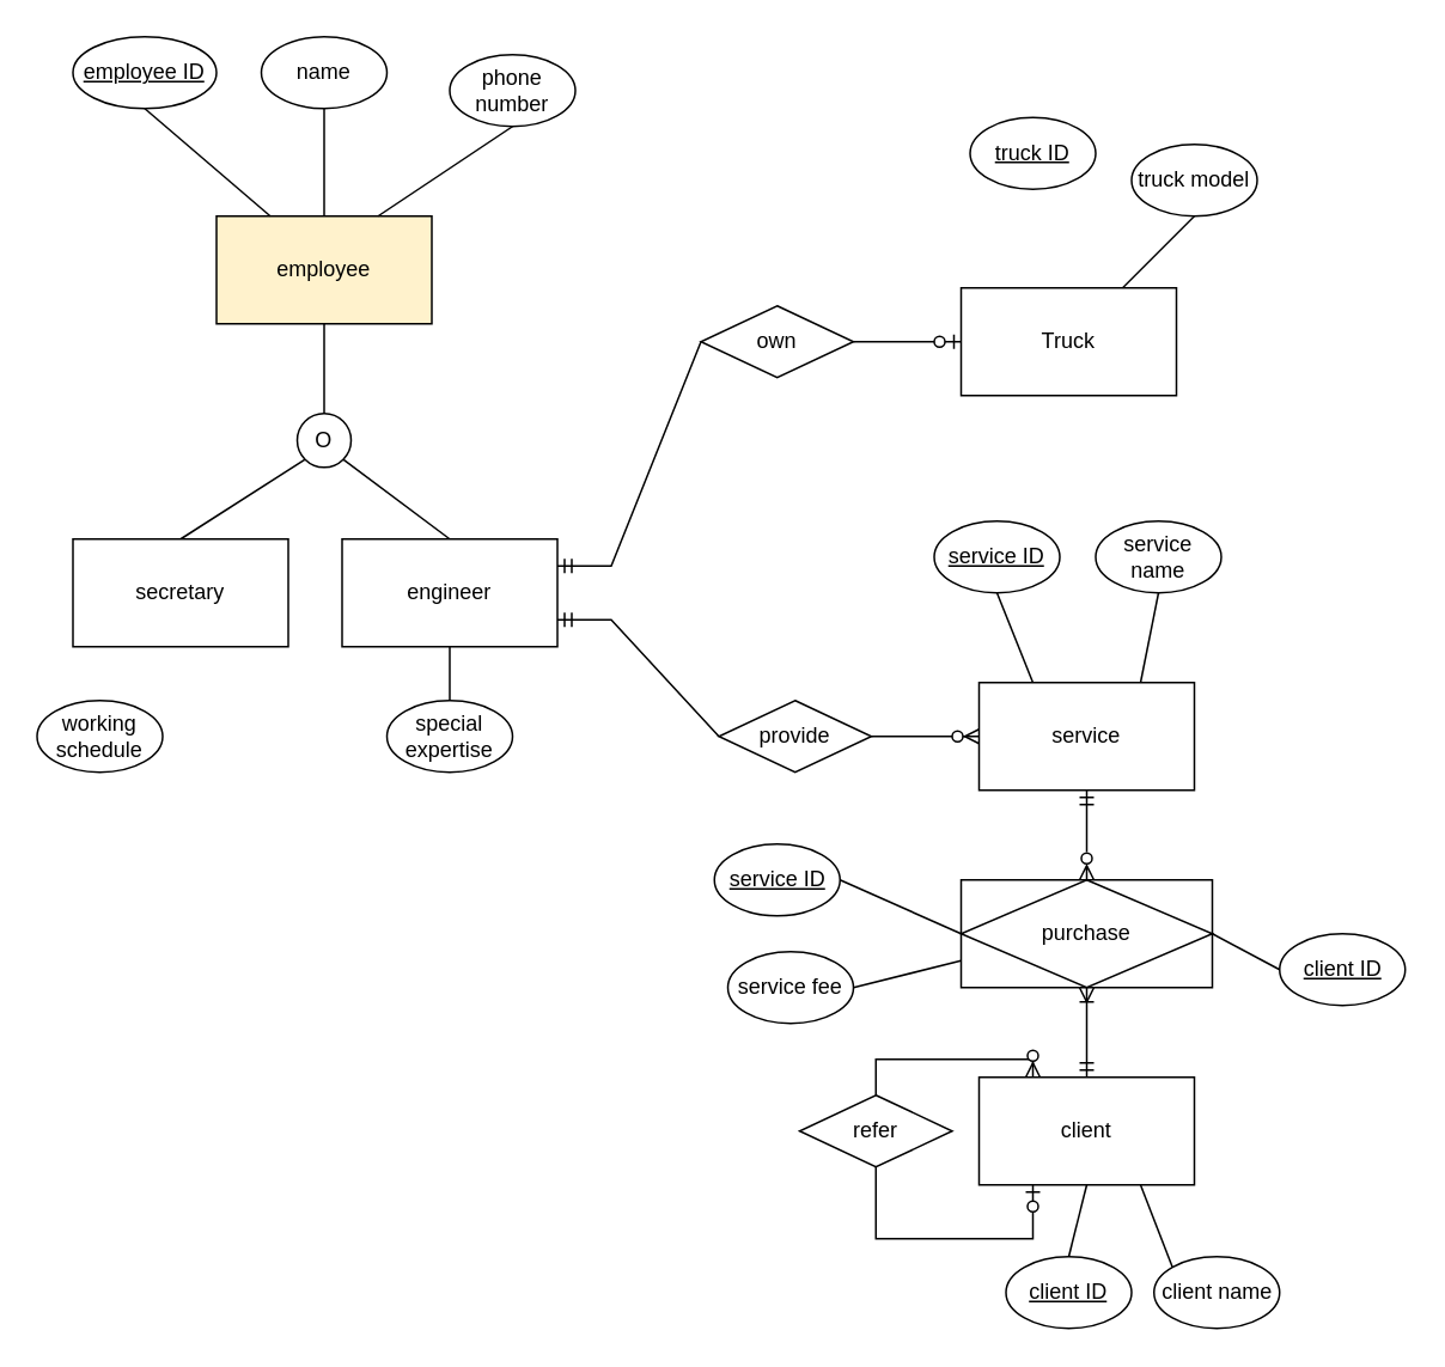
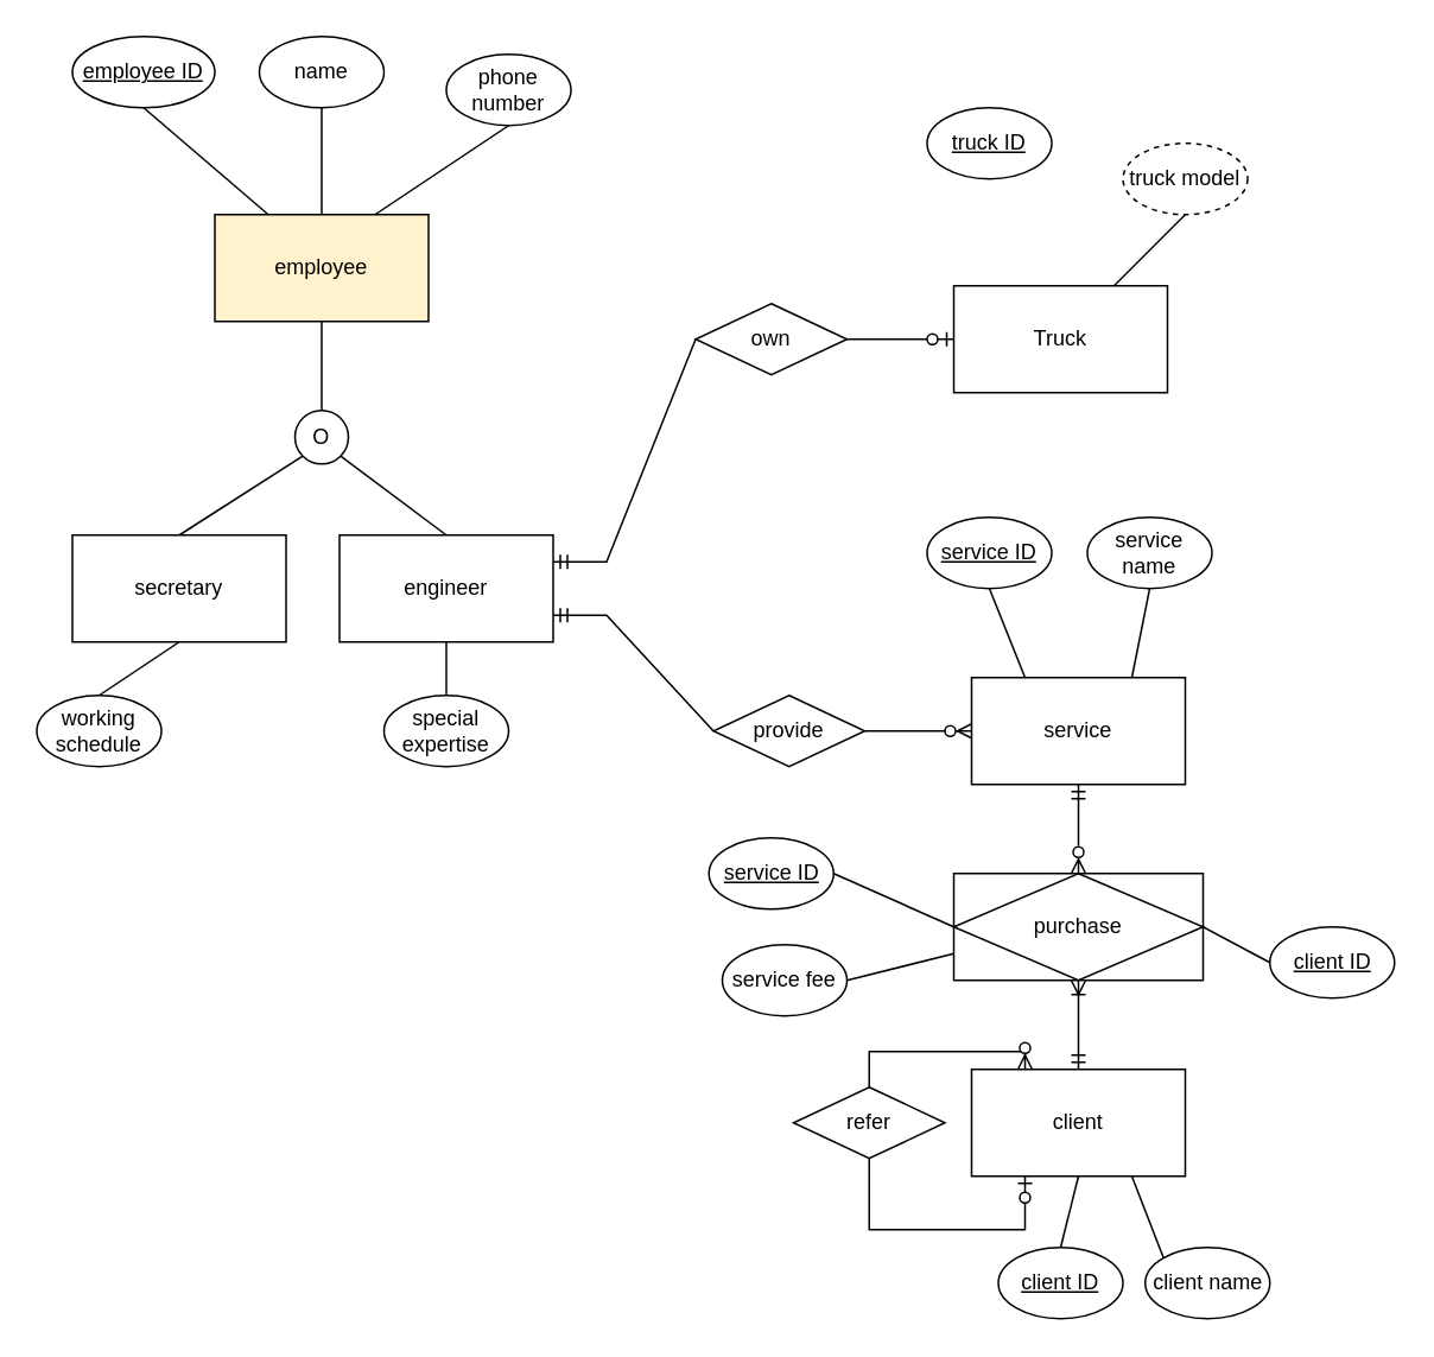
- <mxCell id="23" value="&lt;u&gt;truck ID&lt;/u&gt;" style="ellipse;whiteSpace=wrap;html=1;" parent="1" vertex="1"><mxGeometry x="540" y="65" width="70" height="40" as="geometry" /></mxCell>
+ <mxCell id="23" value="&lt;u&gt;truck ID&lt;/u&gt;" style="ellipse;whiteSpace=wrap;html=1;" parent="1" vertex="1"><mxGeometry x="520" y="60" width="70" height="40" as="geometry" /></mxCell>
- <mxCell id="25" value="truck model" style="ellipse;whiteSpace=wrap;html=1;" parent="1" vertex="1"><mxGeometry x="630" y="80" width="70" height="40" as="geometry" /></mxCell>
+ <mxCell id="25" value="truck model" style="ellipse;whiteSpace=wrap;html=1;dashed=1;" parent="1" vertex="1"><mxGeometry x="630" y="80" width="70" height="40" as="geometry" /></mxCell>
+ <mxCell id="17" value="" style="endArrow=none;html=1;rounded=0;entryX=0.5;entryY=1;entryDx=0;entryDy=0;exitX=0.5;exitY=0;exitDx=0;exitDy=0;" parent="1" source="19" target="9" edge="1"><mxGeometry width="50" height="50" relative="1" as="geometry"><mxPoint x="60" y="390" as="sourcePoint" /><mxPoint x="90" y="360" as="targetPoint" /></mxGeometry></mxCell>
